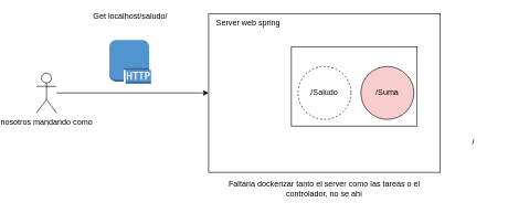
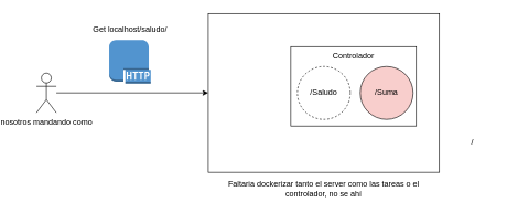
- <mxCell id="7" value="Get localhost/saludo/" style="text;html=1;strokeColor=none;fillColor=none;align=center;verticalAlign=middle;whiteSpace=wrap;rounded=0;" vertex="1" parent="1"><mxGeometry x="101.5" y="10" width="120" height="30" as="geometry" /></mxCell>
+ <mxCell id="7" value="Get localhost/saludo/" style="text;html=1;strokeColor=none;fillColor=none;align=center;verticalAlign=middle;whiteSpace=wrap;rounded=0;" vertex="1" parent="1"><mxGeometry x="101.5" y="30" width="120" height="30" as="geometry" /></mxCell>
- <mxCell id="8" value="Server web spring" style="text;html=1;strokeColor=none;fillColor=none;align=center;verticalAlign=middle;whiteSpace=wrap;rounded=0;" vertex="1" parent="1"><mxGeometry x="280" y="20" width="120" height="30" as="geometry" /></mxCell>
+ <mxCell id="10" value="Controlador" style="text;html=1;strokeColor=none;fillColor=none;align=center;verticalAlign=middle;whiteSpace=wrap;rounded=0;" vertex="1" parent="1"><mxGeometry x="470" y="70" width="60" height="30" as="geometry" /></mxCell>
